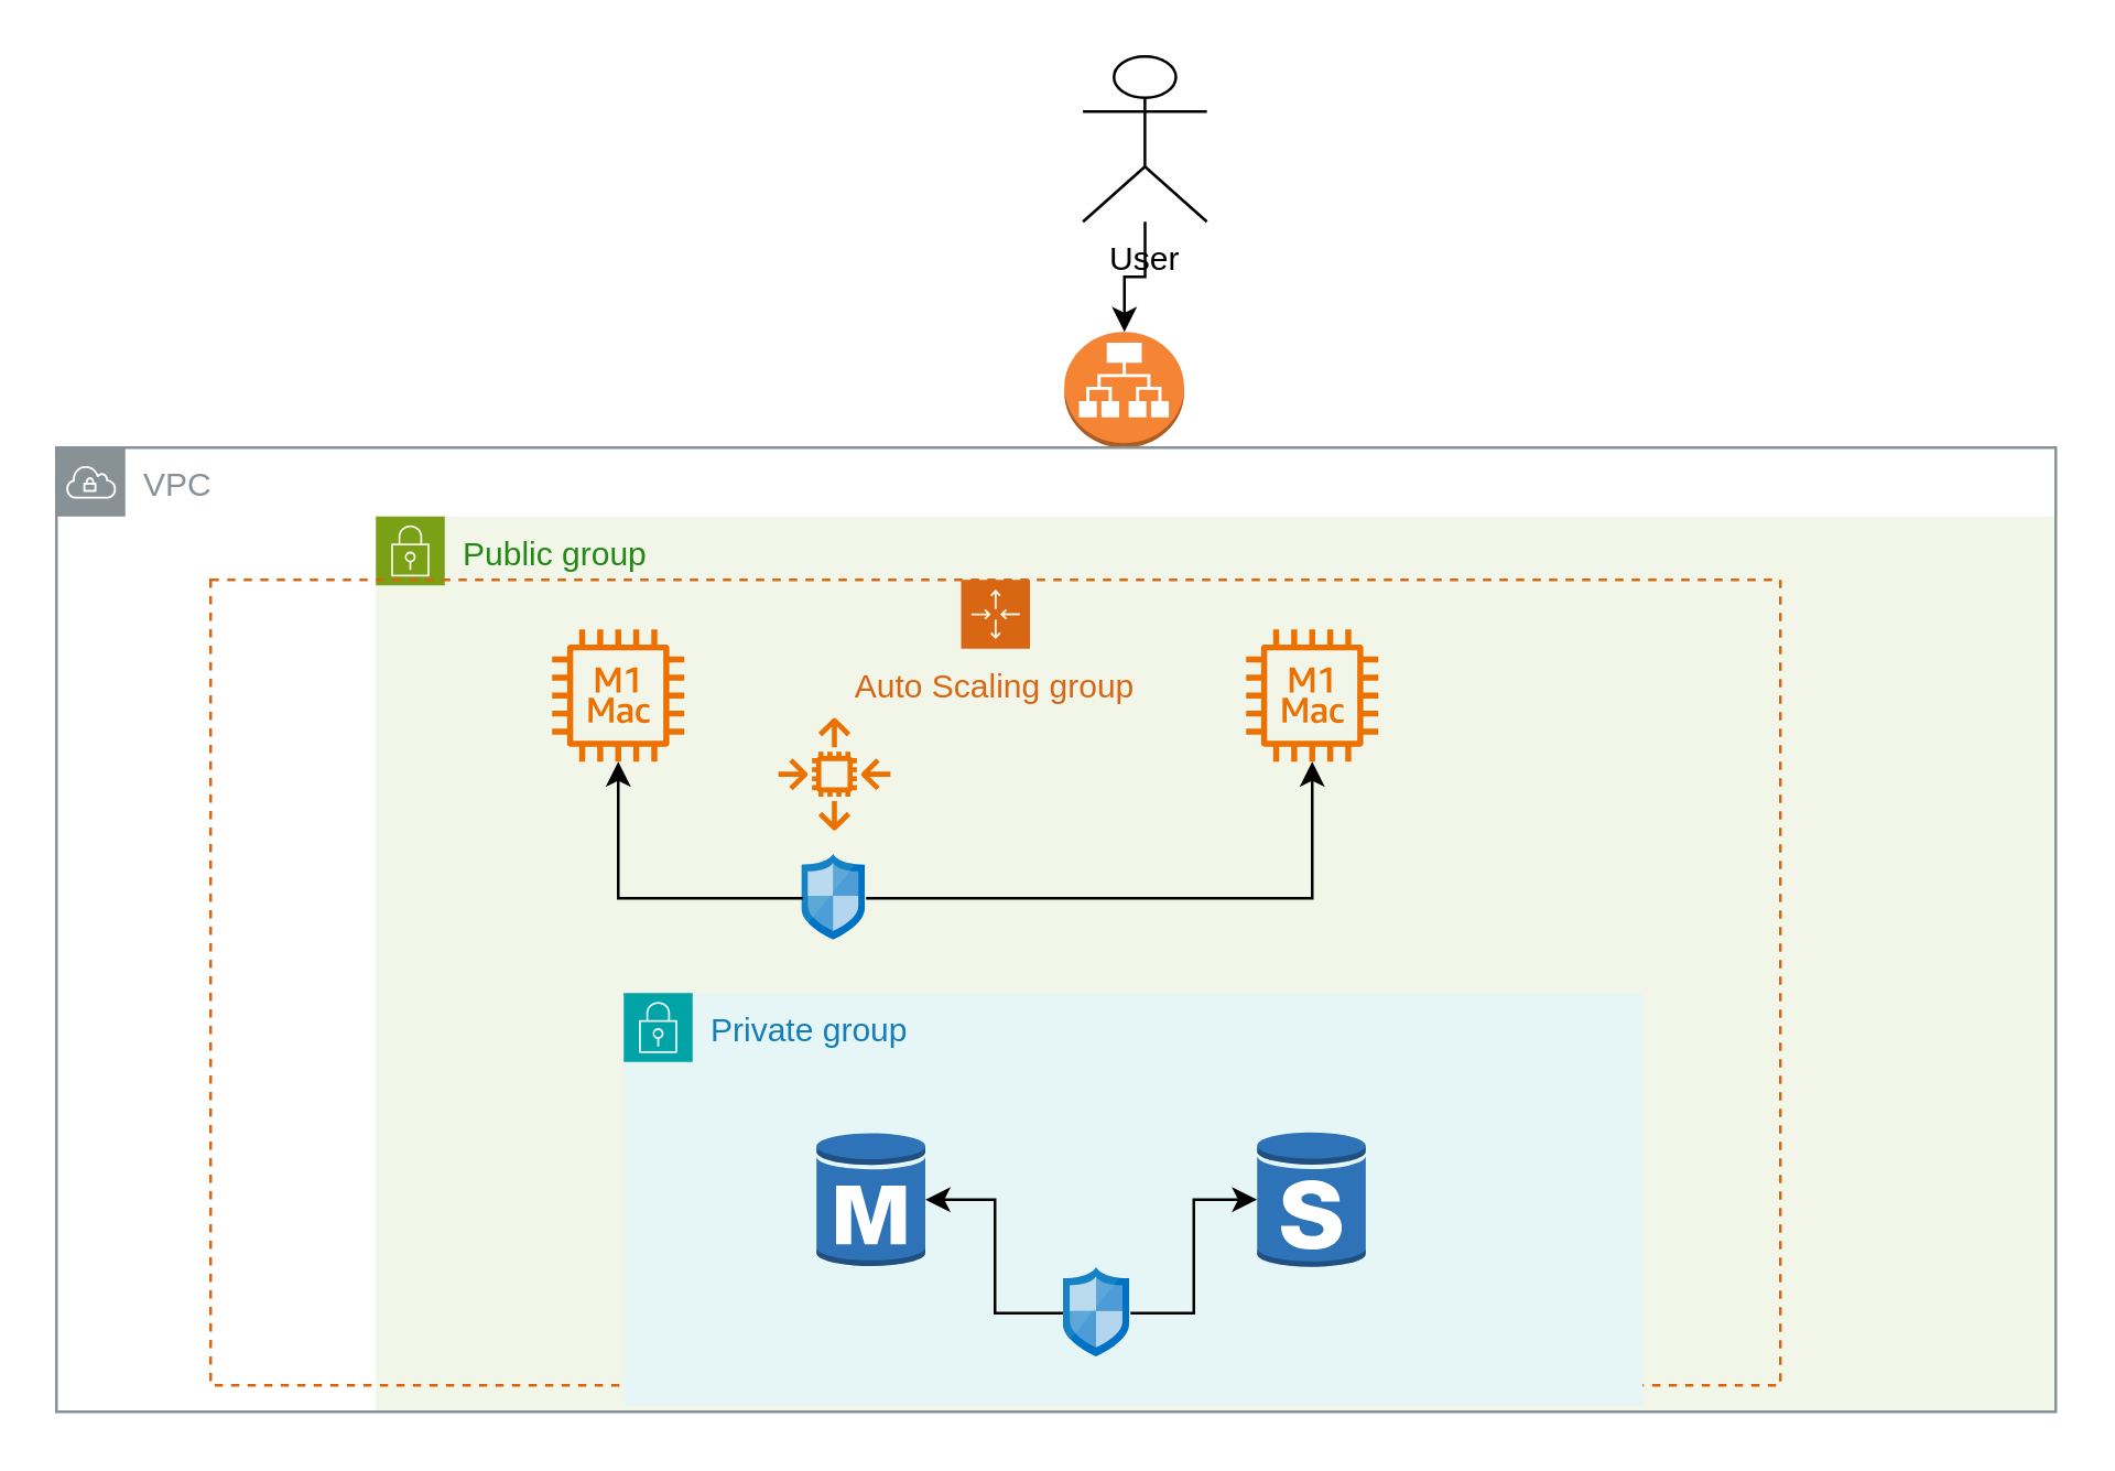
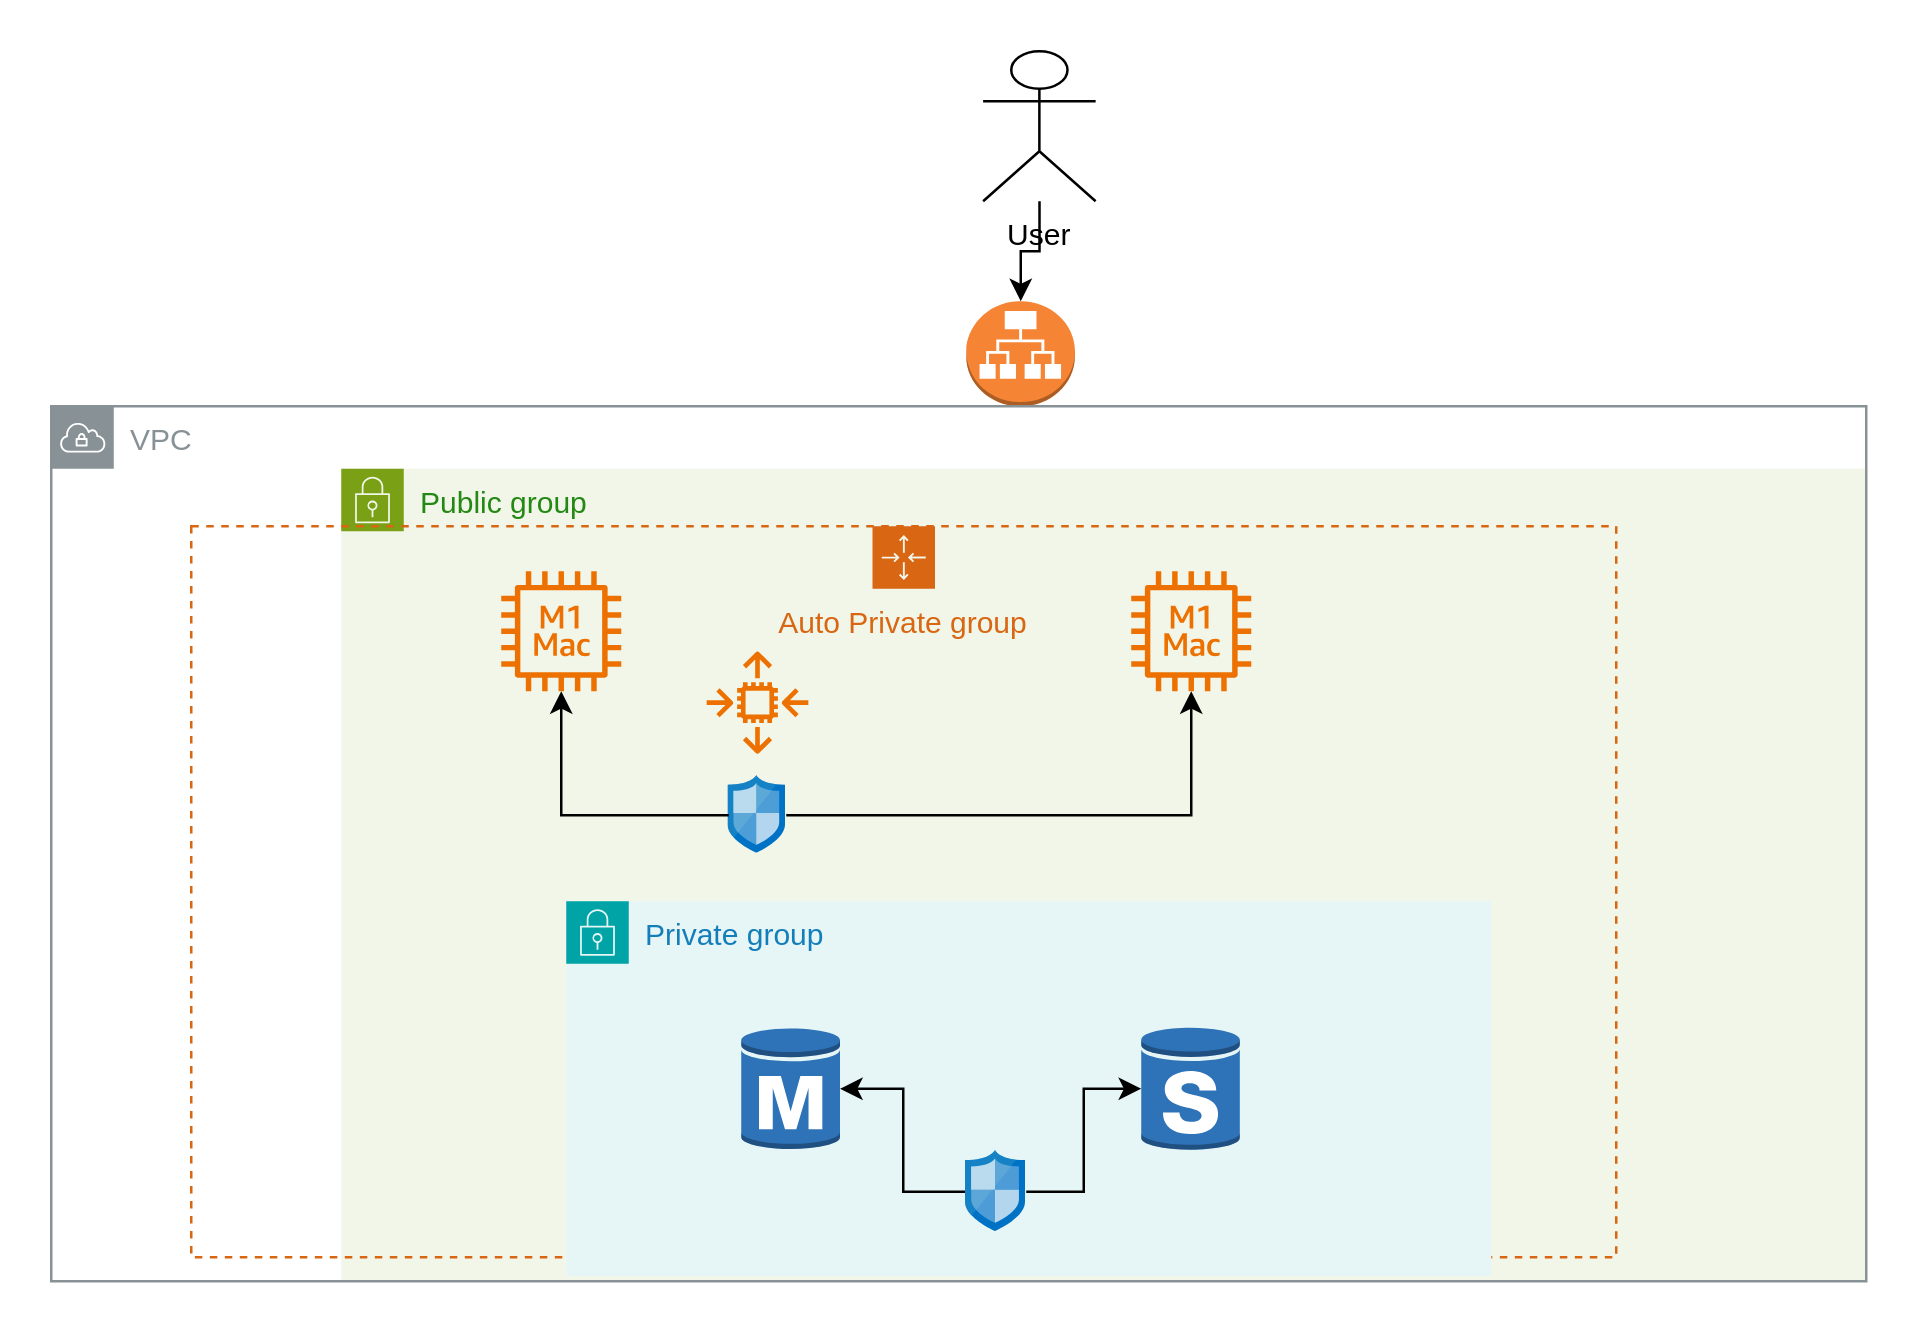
- <mxCell id="7" value="Auto Scaling group" style="points=[[0,0],[0.25,0],[0.5,0],[0.75,0],[1,0],[1,0.25],[1,0.5],[1,0.75],[1,1],[0.75,1],[0.5,1],[0.25,1],[0,1],[0,0.75],[0,0.5],[0,0.25]];outlineConnect=0;gradientColor=none;html=1;whiteSpace=wrap;fontSize=12;fontStyle=0;container=1;pointerEvents=0;collapsible=0;recursiveResize=0;shape=mxgraph.aws4.groupCenter;grIcon=mxgraph.aws4.group_auto_scaling_group;grStroke=1;strokeColor=#D86613;fillColor=none;verticalAlign=top;align=center;fontColor=#D86613;dashed=1;spacingTop=25;" parent="5" vertex="1"><mxGeometry x="-60" y="23" width="570" height="292.43" as="geometry" /></mxCell>
+ <mxCell id="7" value="Auto Private group" style="points=[[0,0],[0.25,0],[0.5,0],[0.75,0],[1,0],[1,0.25],[1,0.5],[1,0.75],[1,1],[0.75,1],[0.5,1],[0.25,1],[0,1],[0,0.75],[0,0.5],[0,0.25]];outlineConnect=0;gradientColor=none;html=1;whiteSpace=wrap;fontSize=12;fontStyle=0;container=1;pointerEvents=0;collapsible=0;recursiveResize=0;shape=mxgraph.aws4.groupCenter;grIcon=mxgraph.aws4.group_auto_scaling_group;grStroke=1;strokeColor=#D86613;fillColor=none;verticalAlign=top;align=center;fontColor=#D86613;dashed=1;spacingTop=25;" parent="5" vertex="1"><mxGeometry x="-60" y="23" width="570" height="292.43" as="geometry" /></mxCell>
